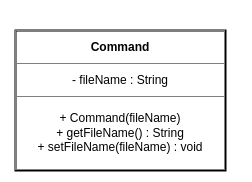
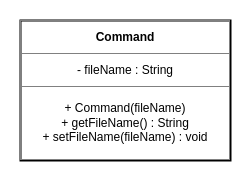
- <mxCell id="2" value="&lt;table border=&quot;1&quot; width=&quot;100%&quot; height=&quot;100%&quot; cellpadding=&quot;4&quot; style=&quot;width:100%;height:100%;border-collapse:collapse;&quot;&gt;&lt;tbody&gt;&lt;tr&gt;&lt;th align=&quot;center&quot;&gt;Command&lt;/th&gt;&lt;/tr&gt;&lt;tr&gt;&lt;td align=&quot;center&quot;&gt;- fileName : String&lt;/td&gt;&lt;/tr&gt;&lt;tr&gt;&lt;td align=&quot;center&quot;&gt;+ Command(fileName)&lt;br&gt;+ getFileName() : String&lt;br&gt;+ setFileName(fileName) : void&lt;/td&gt;&lt;/tr&gt;&lt;/tbody&gt;&lt;/table&gt;" style="text;html=1;whiteSpace=wrap;strokeColor=default;fillColor=default;overflow=fill;strokeWidth=2;" vertex="1" parent="1"><mxGeometry x="15" y="30" width="210" height="140" as="geometry" /></mxCell>
+ <mxCell id="2" value="&lt;table border=&quot;1&quot; width=&quot;100%&quot; height=&quot;100%&quot; cellpadding=&quot;4&quot; style=&quot;width:100%;height:100%;border-collapse:collapse;&quot;&gt;&lt;tbody&gt;&lt;tr&gt;&lt;th align=&quot;center&quot;&gt;Command&lt;/th&gt;&lt;/tr&gt;&lt;tr&gt;&lt;td align=&quot;center&quot;&gt;- fileName : String&lt;/td&gt;&lt;/tr&gt;&lt;tr&gt;&lt;td align=&quot;center&quot;&gt;+ Command(fileName)&lt;br&gt;+ getFileName() : String&lt;br&gt;+ setFileName(fileName) : void&lt;/td&gt;&lt;/tr&gt;&lt;/tbody&gt;&lt;/table&gt;" style="text;html=1;whiteSpace=wrap;strokeColor=default;fillColor=default;overflow=fill;strokeWidth=2;" vertex="1" parent="1"><mxGeometry x="20" y="20" width="210" height="140" as="geometry" /></mxCell>
